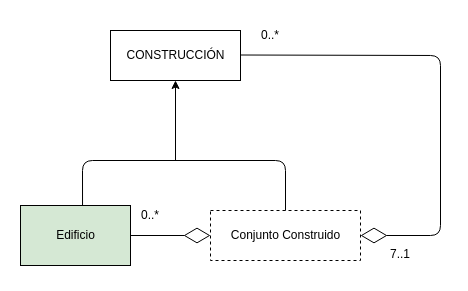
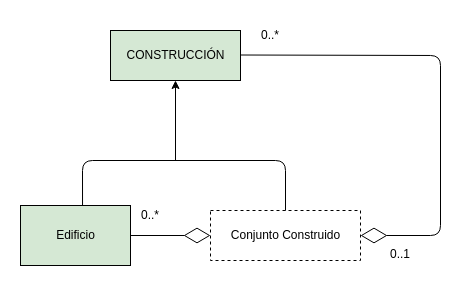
- <mxCell id="4" value="CONSTRUCCIÓN" style="html=1;" vertex="1" parent="1"><mxGeometry x="110" y="30" width="130" height="50" as="geometry" /></mxCell>
+ <mxCell id="4" value="CONSTRUCCIÓN" style="html=1;fillColor=#d5e8d4;" vertex="1" parent="1"><mxGeometry x="110" y="30" width="130" height="50" as="geometry" /></mxCell>
- <mxCell id="9" value="7..1" style="text;html=1;strokeColor=none;fillColor=none;align=center;verticalAlign=middle;whiteSpace=wrap;rounded=0;" vertex="1" parent="1"><mxGeometry x="370" y="239" width="60" height="30" as="geometry" /></mxCell>
+ <mxCell id="9" value="0..1" style="text;html=1;strokeColor=none;fillColor=none;align=center;verticalAlign=middle;whiteSpace=wrap;rounded=0;" vertex="1" parent="1"><mxGeometry x="370" y="239" width="60" height="30" as="geometry" /></mxCell>
